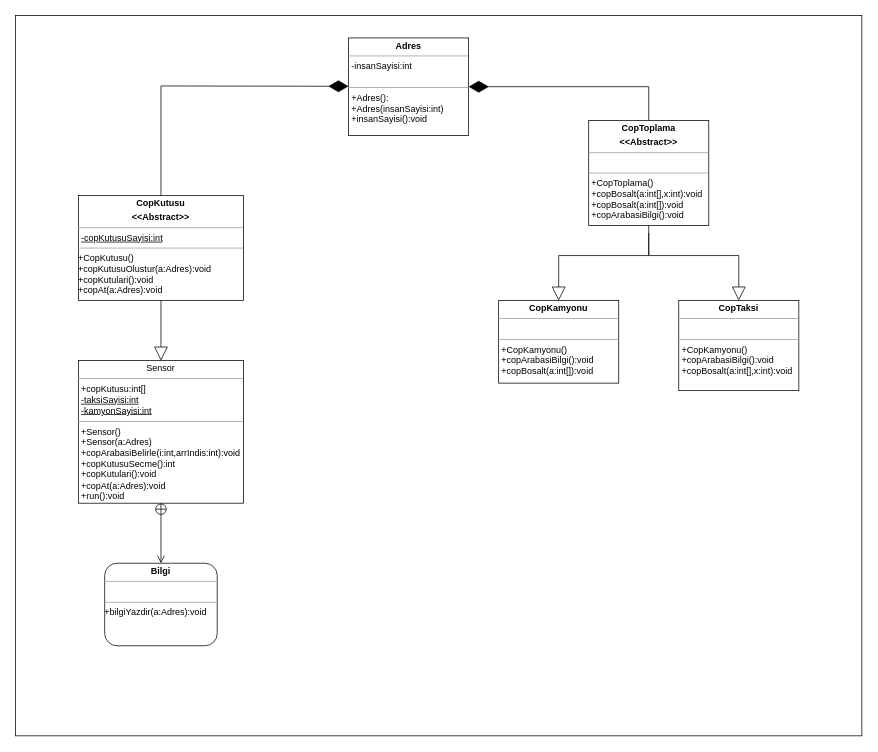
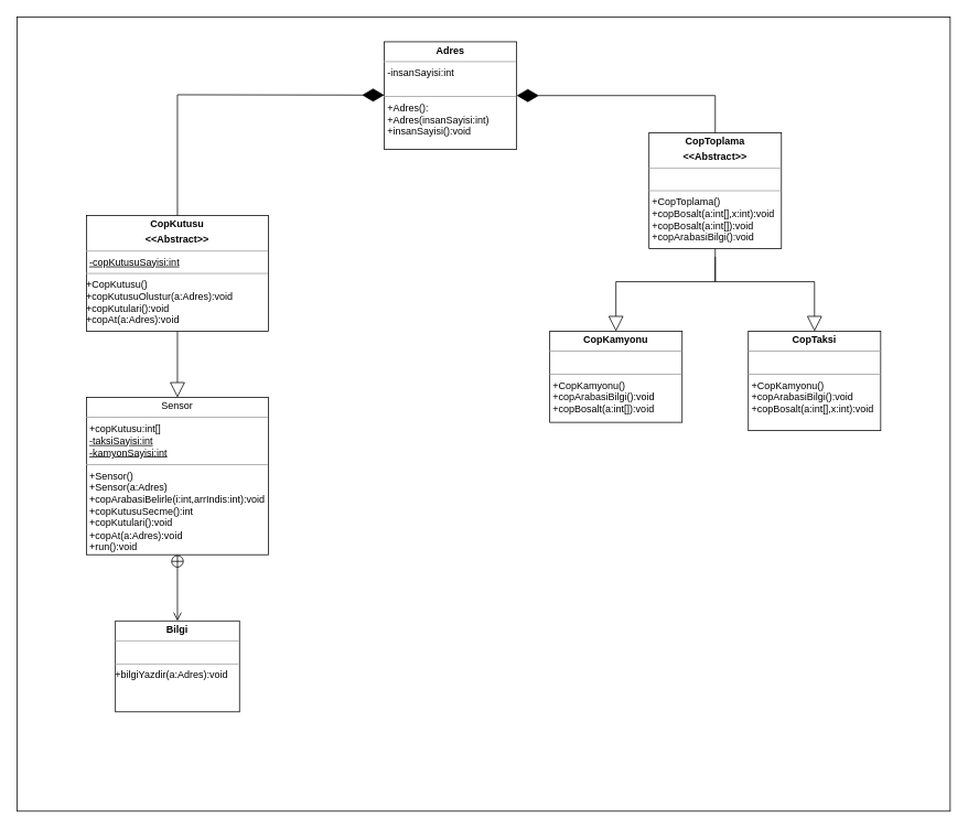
- <mxCell id="12" value="&lt;p style=&quot;margin:0px;margin-top:4px;text-align:center;&quot;&gt;&lt;b&gt;Bilgi&lt;/b&gt;&lt;br&gt;&lt;/p&gt;&lt;hr size=&quot;1&quot;&gt;&lt;p style=&quot;margin:0px;margin-left:4px;&quot;&gt;&lt;br&gt;&lt;/p&gt;&lt;hr size=&quot;1&quot;&gt;+bilgiYazdir(a:Adres):void" style="verticalAlign=top;align=left;overflow=fill;fontSize=12;fontFamily=Helvetica;html=1;rounded=1;" parent="1" vertex="1"><mxGeometry x="139" y="750" width="150" height="110" as="geometry" /></mxCell>
+ <mxCell id="12" value="&lt;p style=&quot;margin:0px;margin-top:4px;text-align:center;&quot;&gt;&lt;b&gt;Bilgi&lt;/b&gt;&lt;br&gt;&lt;/p&gt;&lt;hr size=&quot;1&quot;&gt;&lt;p style=&quot;margin:0px;margin-left:4px;&quot;&gt;&lt;br&gt;&lt;/p&gt;&lt;hr size=&quot;1&quot;&gt;+bilgiYazdir(a:Adres):void" style="verticalAlign=top;align=left;overflow=fill;fontSize=12;fontFamily=Helvetica;html=1;" parent="1" vertex="1"><mxGeometry x="139" y="750" width="150" height="110" as="geometry" /></mxCell>
